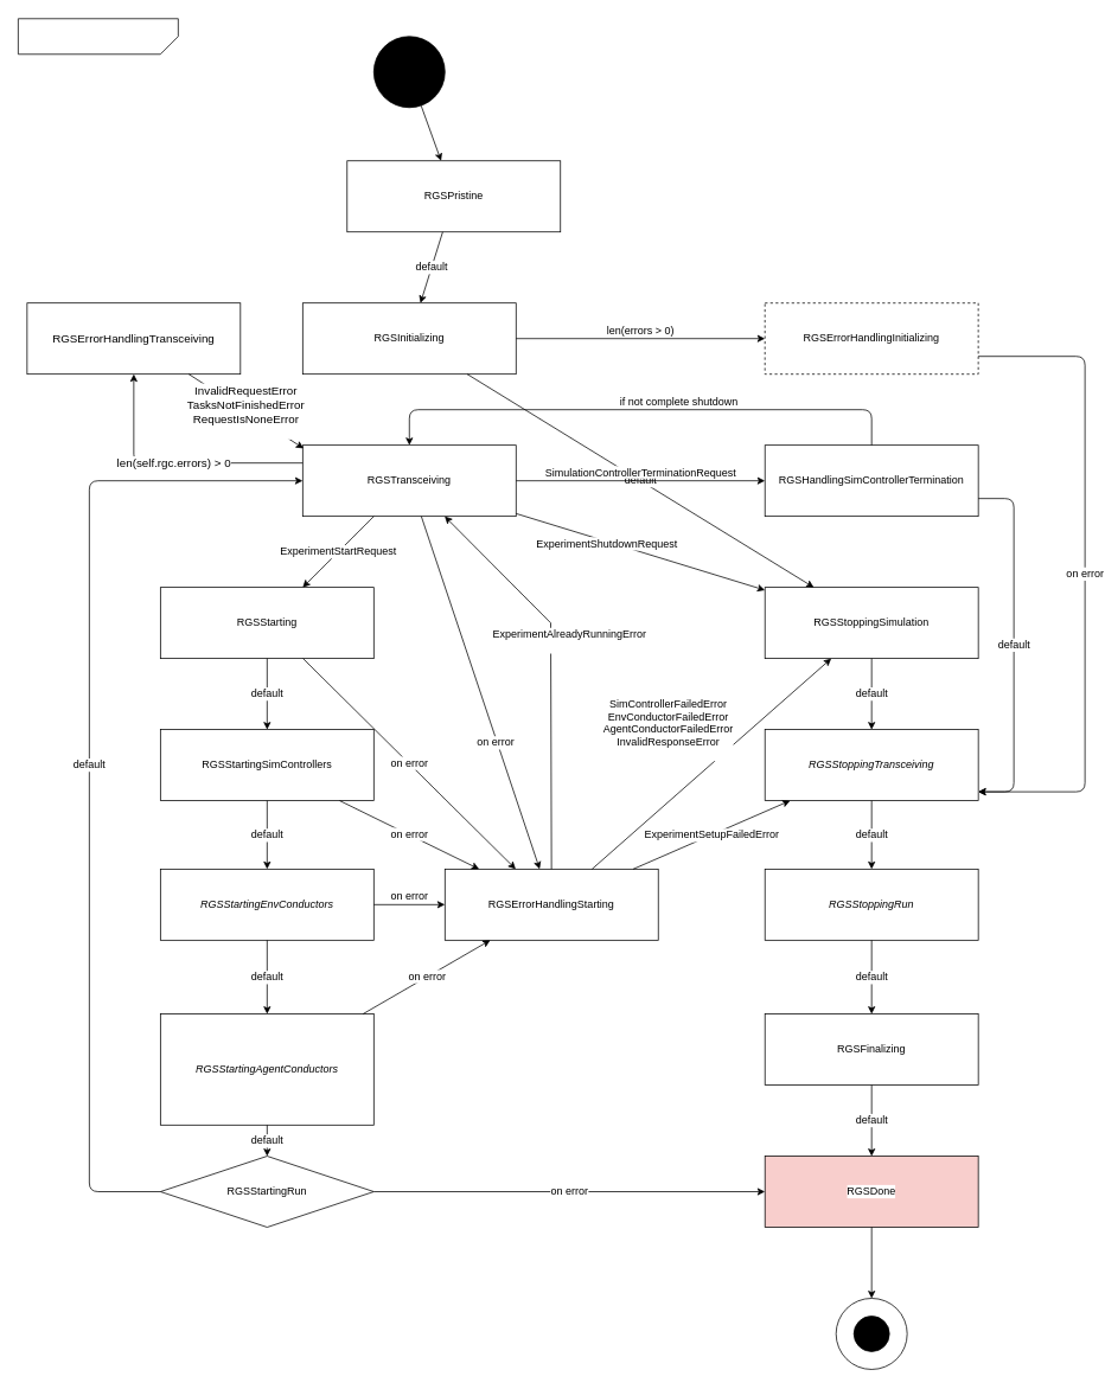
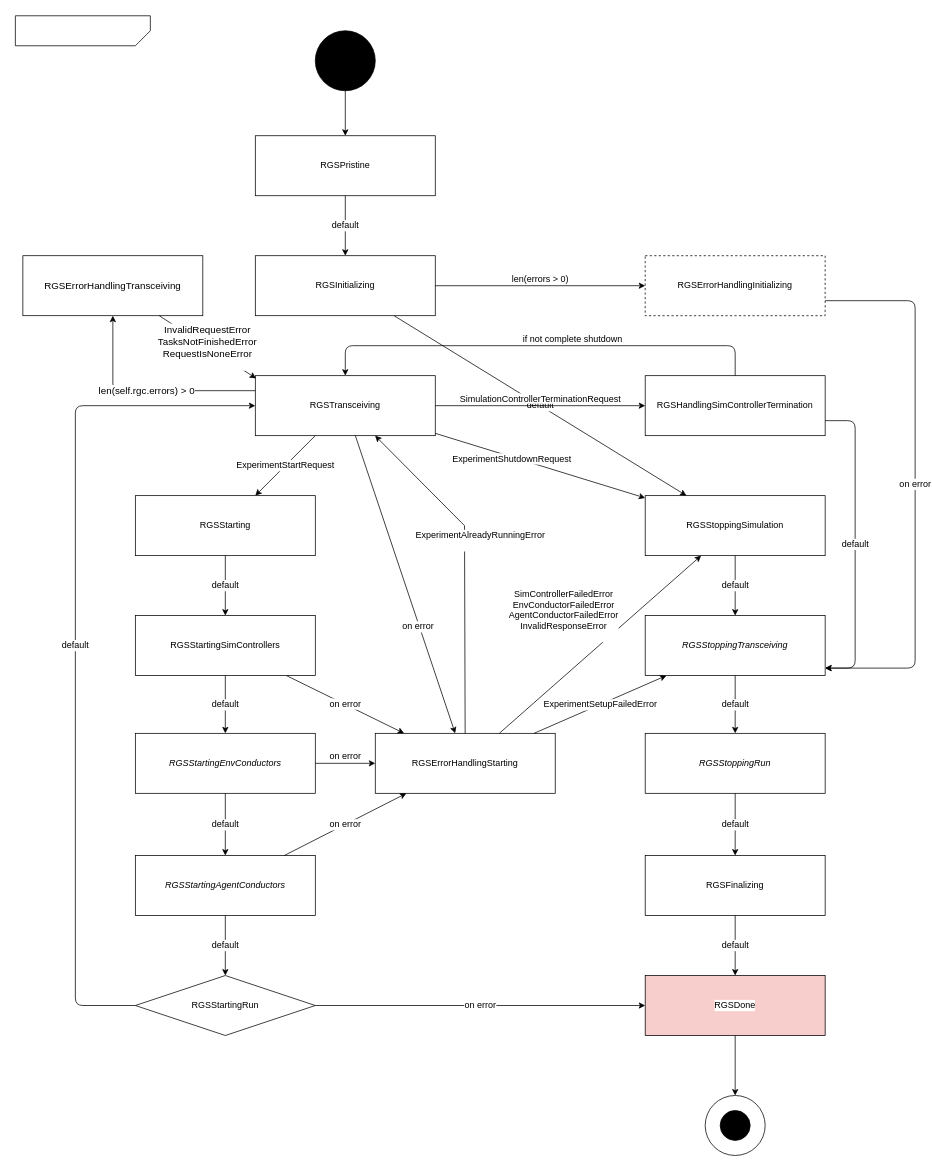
- <mxCell id="5" value="RGSPristine" style="rounded=0;whiteSpace=wrap;html=1;fontFamily=Helvetica;labelBackgroundColor=#ffffff;fontStyle=0;fontSize=12;" parent="1" vertex="1"><mxGeometry x="390" y="180" width="240" height="80" as="geometry" /></mxCell>
+ <mxCell id="5" value="RGSPristine" style="rounded=0;whiteSpace=wrap;html=1;fontFamily=Helvetica;labelBackgroundColor=#ffffff;fontStyle=0;fontSize=12;" parent="1" vertex="1"><mxGeometry x="340" y="180" width="240" height="80" as="geometry" /></mxCell>
- <mxCell id="24" value="on error" style="endArrow=classic;html=1;labelBackgroundColor=#ffffff;fontFamily=Helvetica;fontSize=12;" parent="1" source="11" target="20" edge="1"><mxGeometry width="50" height="50" relative="1" as="geometry"><mxPoint x="460" y="912.4" as="sourcePoint" /><mxPoint x="532.547" y="870" as="targetPoint" /></mxGeometry></mxCell>
- <mxCell id="26" value="&lt;div style=&quot;font-size: 12px;&quot;&gt;&lt;div style=&quot;font-size: 12px;&quot;&gt;&lt;div style=&quot;font-size: 12px;&quot;&gt;&lt;div style=&quot;font-size: 12px;&quot;&gt;&lt;span style=&quot;font-style: italic; font-size: 12px;&quot;&gt;RGSStartingAgentConductors&lt;/span&gt;&lt;/div&gt;&lt;/div&gt;&lt;/div&gt;&lt;/div&gt;" style="rounded=0;whiteSpace=wrap;html=1;fontFamily=Helvetica;labelBackgroundColor=#ffffff;fontStyle=0;fontSize=12;" parent="1" vertex="1"><mxGeometry x="180" y="1140" width="240" height="125" as="geometry" /></mxCell>
+ <mxCell id="26" value="&lt;div style=&quot;font-size: 12px;&quot;&gt;&lt;div style=&quot;font-size: 12px;&quot;&gt;&lt;div style=&quot;font-size: 12px;&quot;&gt;&lt;div style=&quot;font-size: 12px;&quot;&gt;&lt;span style=&quot;font-style: italic; font-size: 12px;&quot;&gt;RGSStartingAgentConductors&lt;/span&gt;&lt;/div&gt;&lt;/div&gt;&lt;/div&gt;&lt;/div&gt;" style="rounded=0;whiteSpace=wrap;html=1;fontFamily=Helvetica;labelBackgroundColor=#ffffff;fontStyle=0;fontSize=12;" parent="1" vertex="1"><mxGeometry x="180" y="1140" width="240" height="80" as="geometry" /></mxCell>
